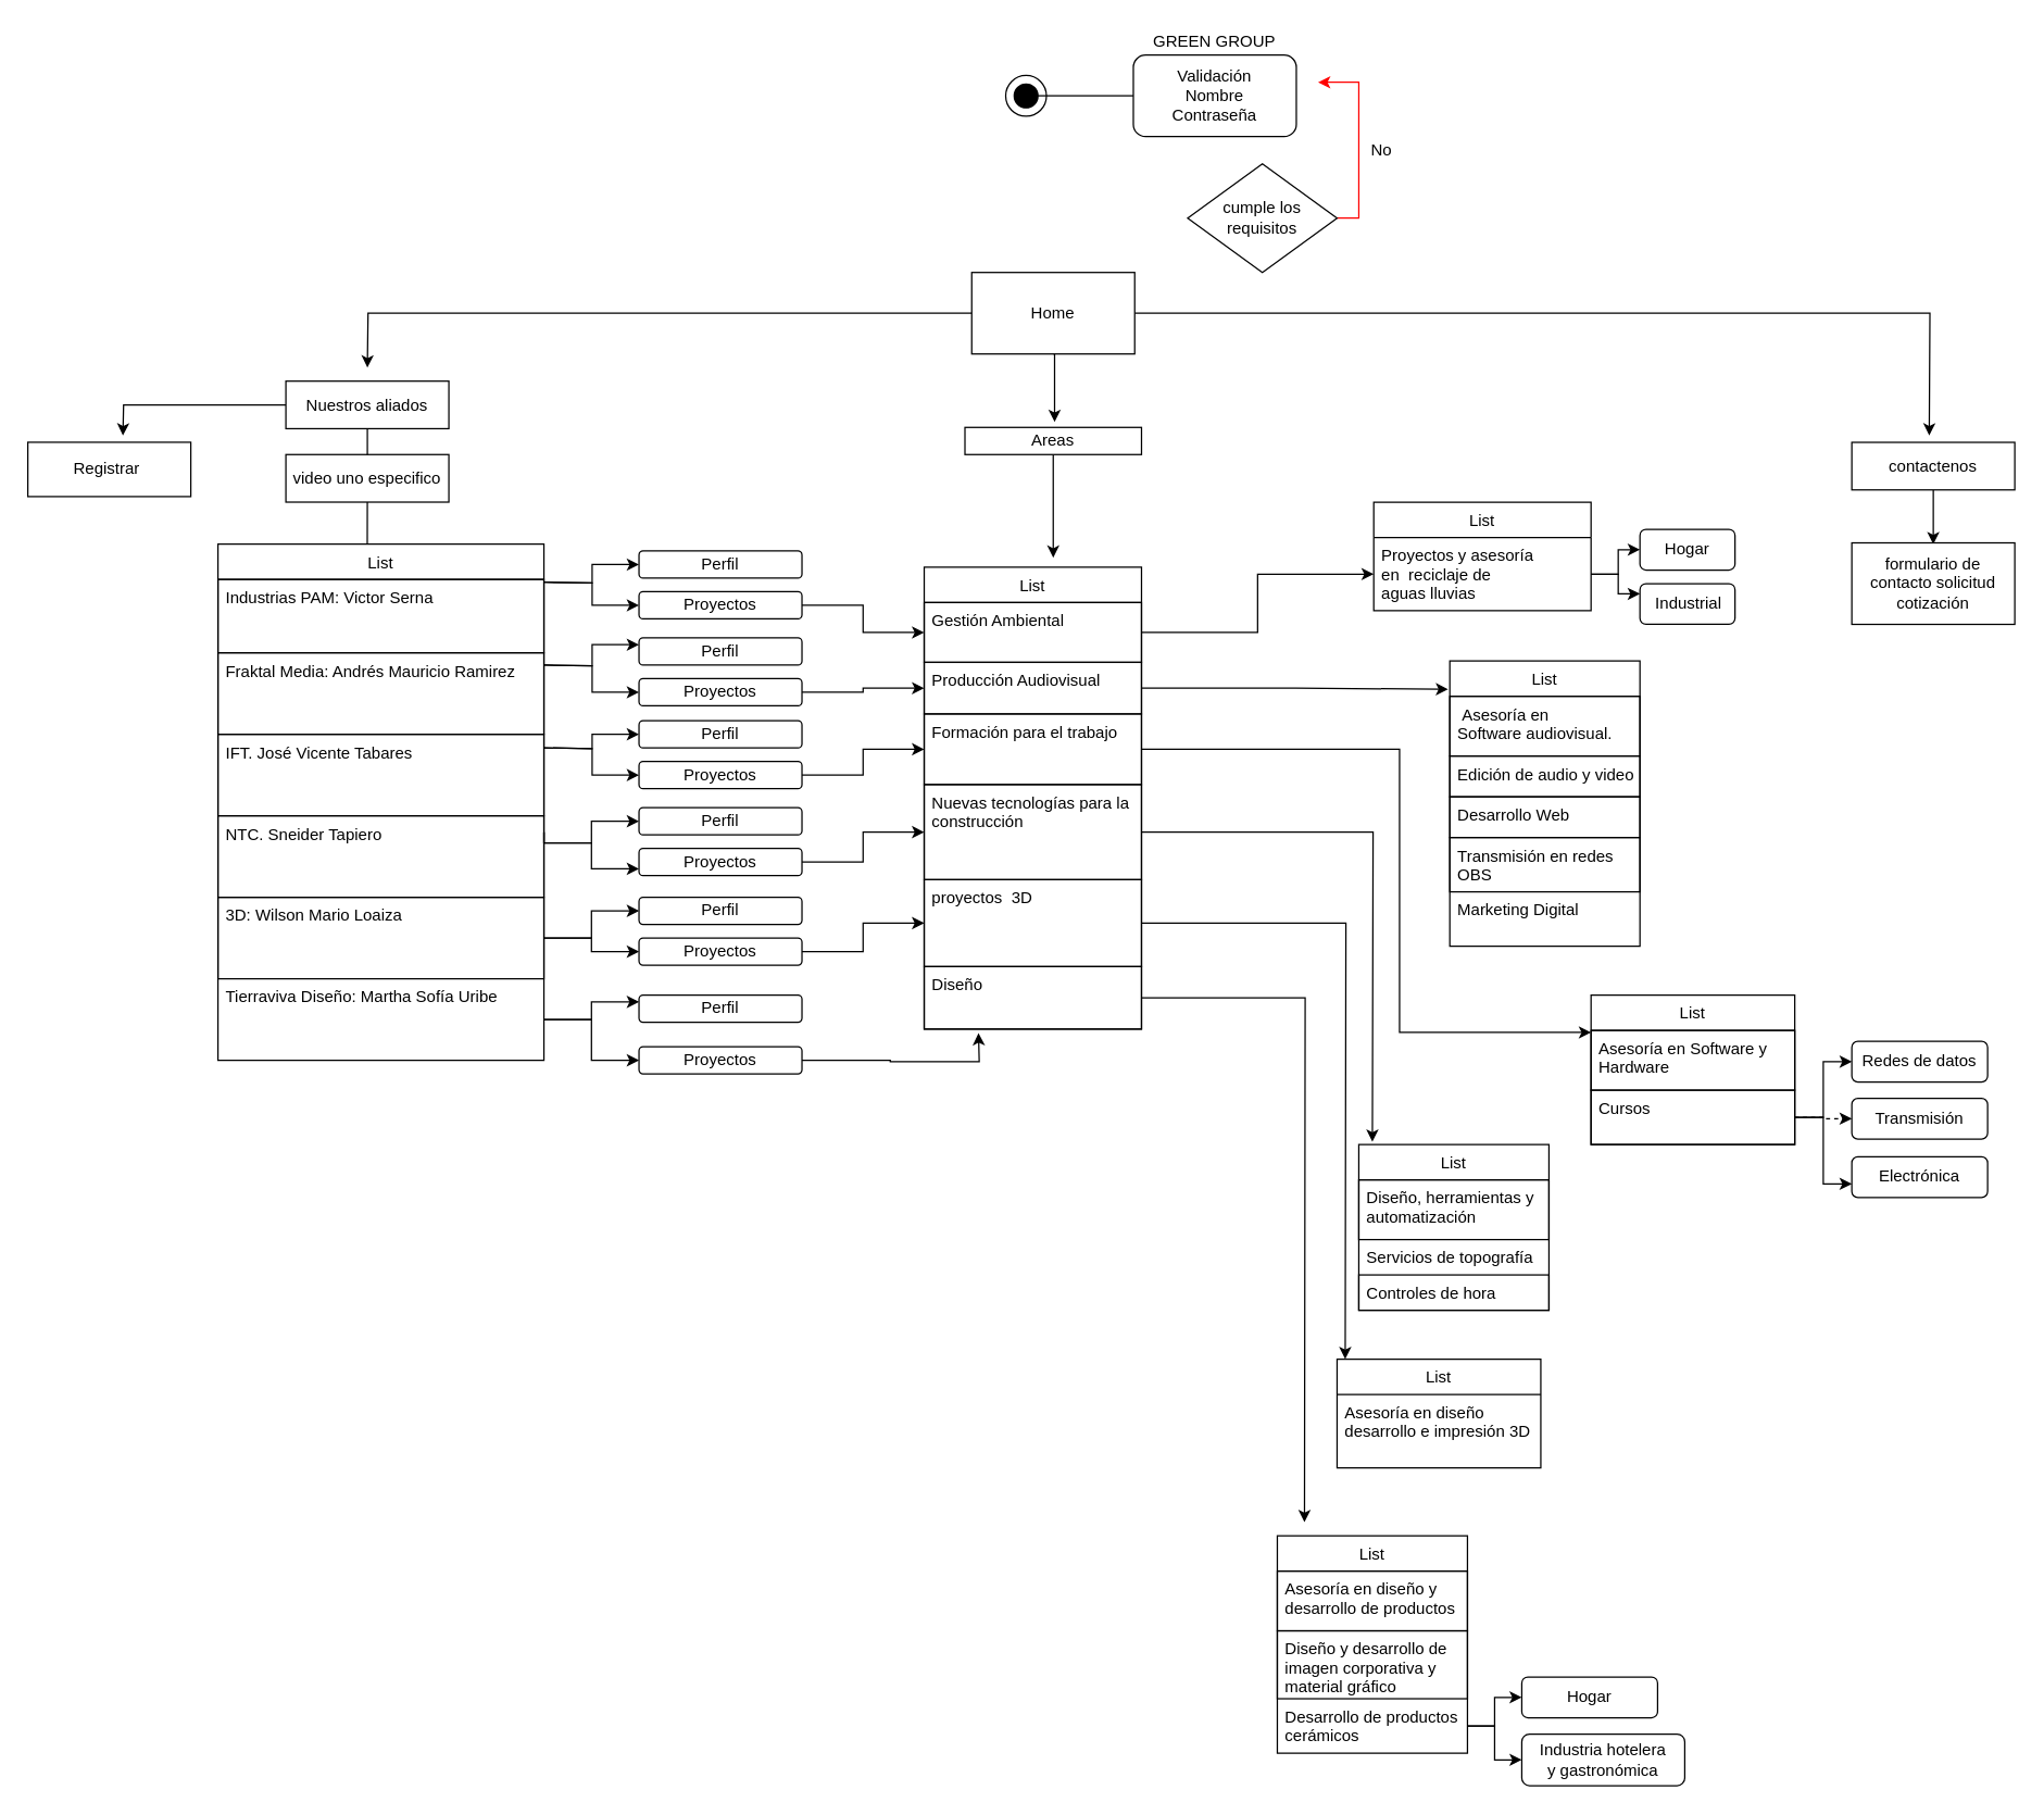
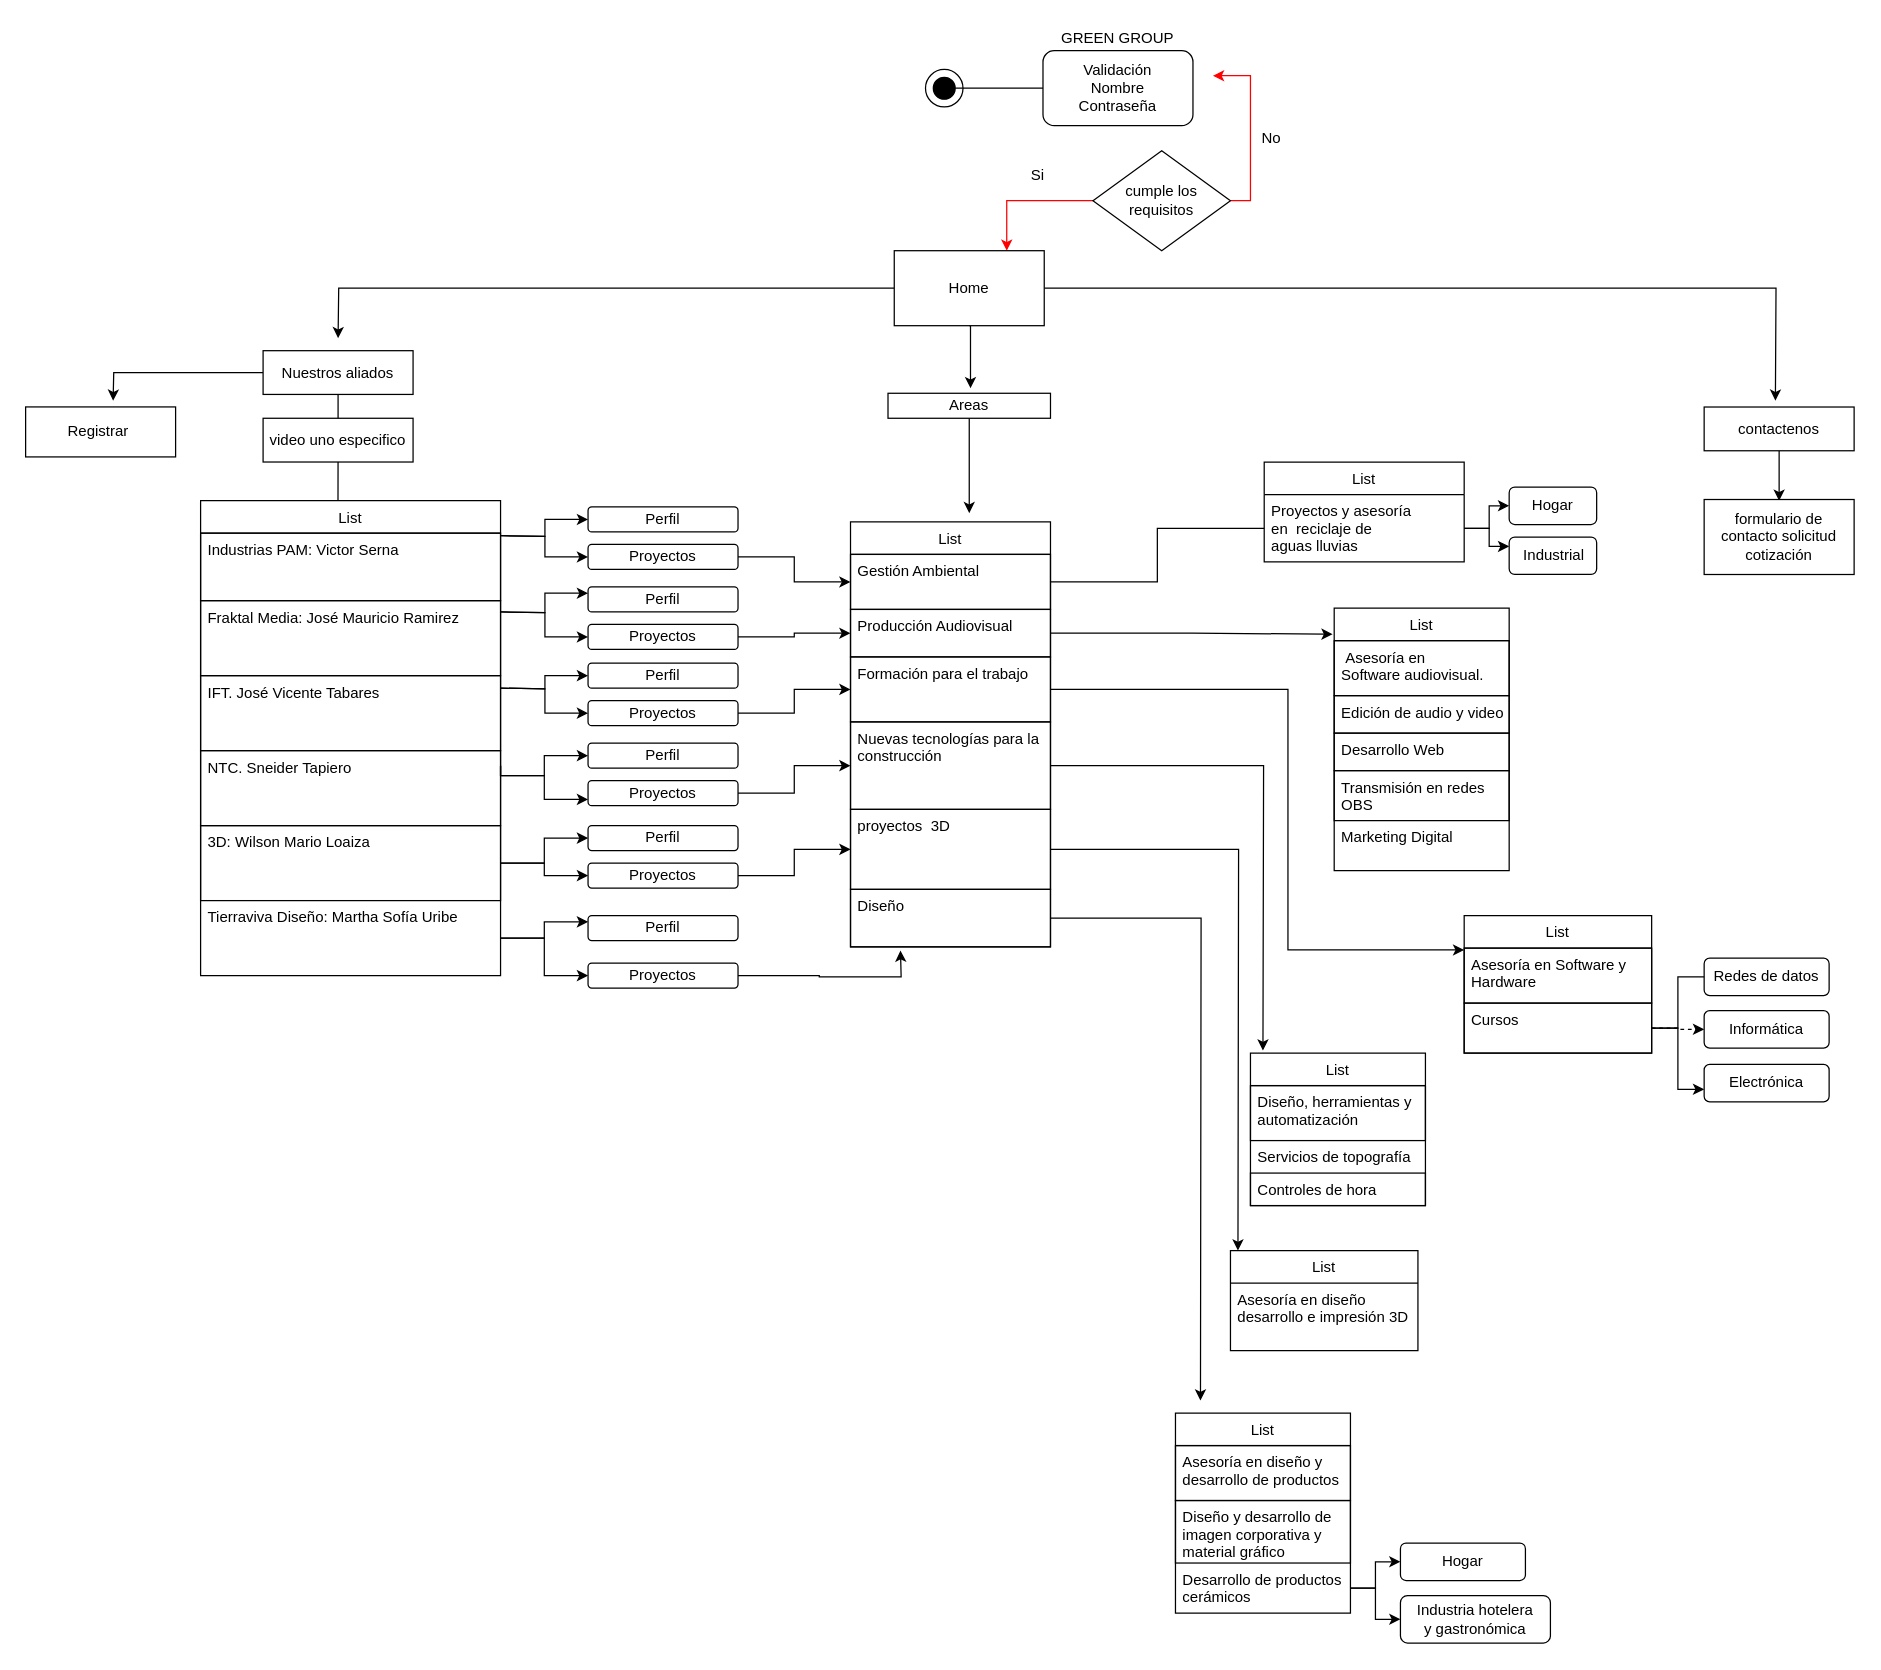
+ <mxCell id="111" value="Si" style="text;html=1;strokeColor=none;fillColor=none;align=center;verticalAlign=middle;whiteSpace=wrap;rounded=0;" vertex="1" parent="1"><mxGeometry x="810" y="130" width="40" height="20" as="geometry" /></mxCell>
+ <mxCell id="109" style="edgeStyle=orthogonalEdgeStyle;rounded=0;orthogonalLoop=1;jettySize=auto;html=1;entryX=0.75;entryY=0;entryDx=0;entryDy=0;strokeColor=#FF0000;" edge="1" parent="1" source="110" target="116"><mxGeometry relative="1" as="geometry" /></mxCell>
- <mxCell id="102" style="edgeStyle=orthogonalEdgeStyle;rounded=0;orthogonalLoop=1;jettySize=auto;html=1;" edge="1" parent="1" source="49" target="82"><mxGeometry relative="1" as="geometry" /></mxCell>
+ <mxCell id="102" style="edgeStyle=orthogonalEdgeStyle;rounded=0;orthogonalLoop=1;jettySize=auto;html=1;endArrow=none;" edge="1" parent="1" source="49" target="82"><mxGeometry relative="1" as="geometry" /></mxCell>
- <mxCell id="15" value="Fraktal Media: Andrés Mauricio Ramirez" style="text;strokeColor=default;fillColor=none;align=left;verticalAlign=top;spacingLeft=4;spacingRight=4;overflow=hidden;rotatable=0;points=[[0,0.5],[1,0.5]];portConstraint=eastwest;" vertex="1" parent="13"><mxGeometry y="80" width="240" height="60" as="geometry" /></mxCell>
+ <mxCell id="15" value="Fraktal Media: José Mauricio Ramirez" style="text;strokeColor=default;fillColor=none;align=left;verticalAlign=top;spacingLeft=4;spacingRight=4;overflow=hidden;rotatable=0;points=[[0,0.5],[1,0.5]];portConstraint=eastwest;" vertex="1" parent="13"><mxGeometry y="80" width="240" height="60" as="geometry" /></mxCell>
- <mxCell id="66" style="edgeStyle=orthogonalEdgeStyle;rounded=0;orthogonalLoop=1;jettySize=auto;html=1;exitX=1;exitY=0.5;exitDx=0;exitDy=0;entryX=0;entryY=0.5;entryDx=0;entryDy=0;" edge="1" parent="1" source="59" target="61"><mxGeometry x="353" y="562" as="geometry" /></mxCell>
+ <mxCell id="66" style="edgeStyle=orthogonalEdgeStyle;rounded=0;orthogonalLoop=1;jettySize=auto;html=1;exitX=1;exitY=0.5;exitDx=0;exitDy=0;entryX=0;entryY=0.5;entryDx=0;entryDy=0;endArrow=none;" edge="1" parent="1" source="59" target="61"><mxGeometry x="353" y="562" as="geometry" /></mxCell>
- <mxCell id="63" value="Transmisión" style="text;html=1;strokeColor=none;fillColor=none;align=center;verticalAlign=middle;whiteSpace=wrap;rounded=0;" vertex="1" parent="1"><mxGeometry x="1363" y="813" width="100" height="20" as="geometry" /></mxCell>
+ <mxCell id="63" value="Informática" style="text;html=1;strokeColor=none;fillColor=none;align=center;verticalAlign=middle;whiteSpace=wrap;rounded=0;" vertex="1" parent="1"><mxGeometry x="1363" y="813" width="100" height="20" as="geometry" /></mxCell>
